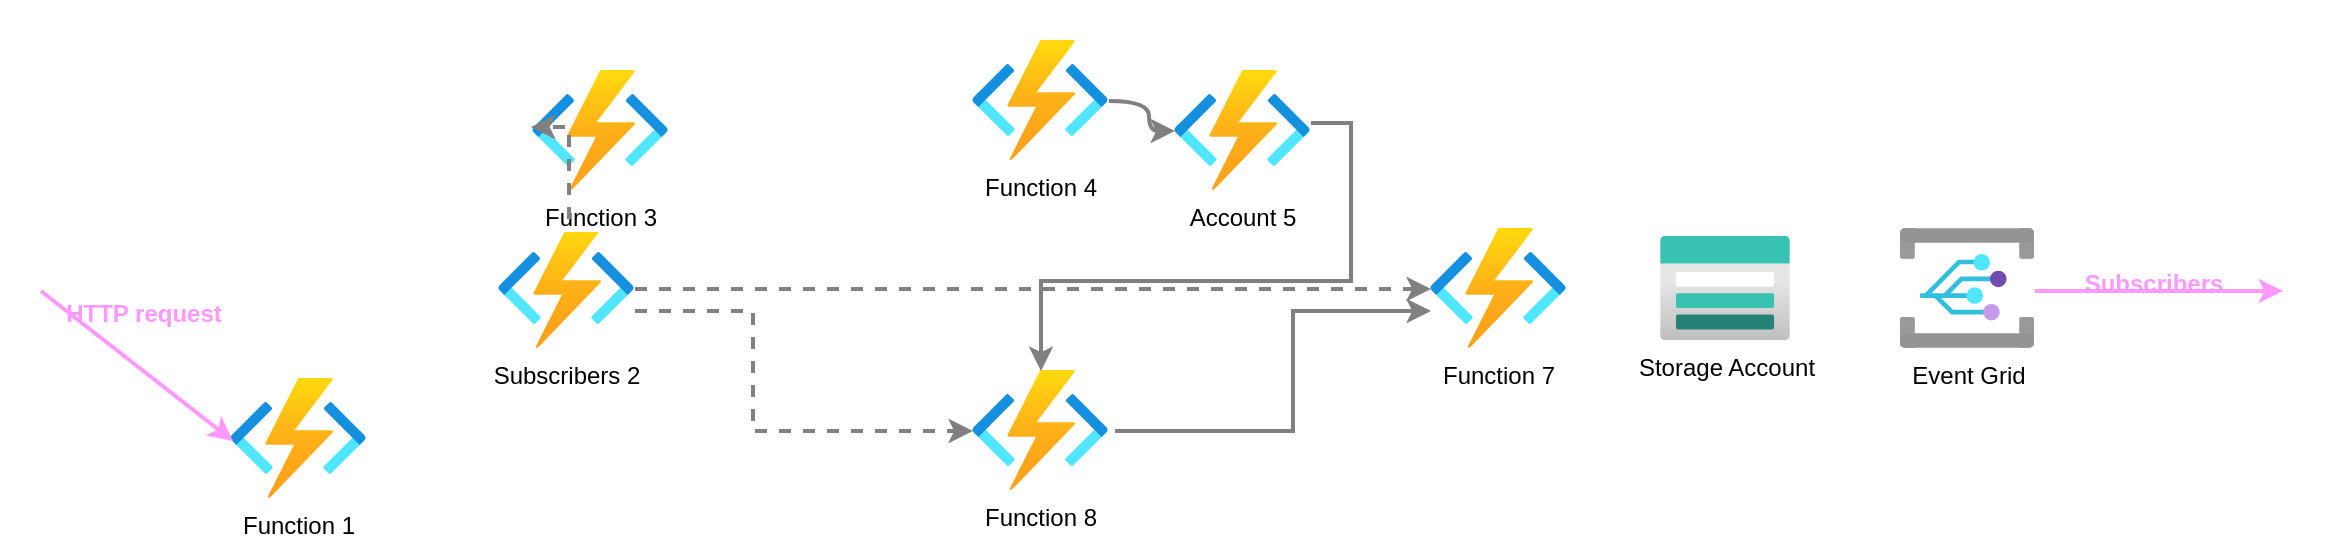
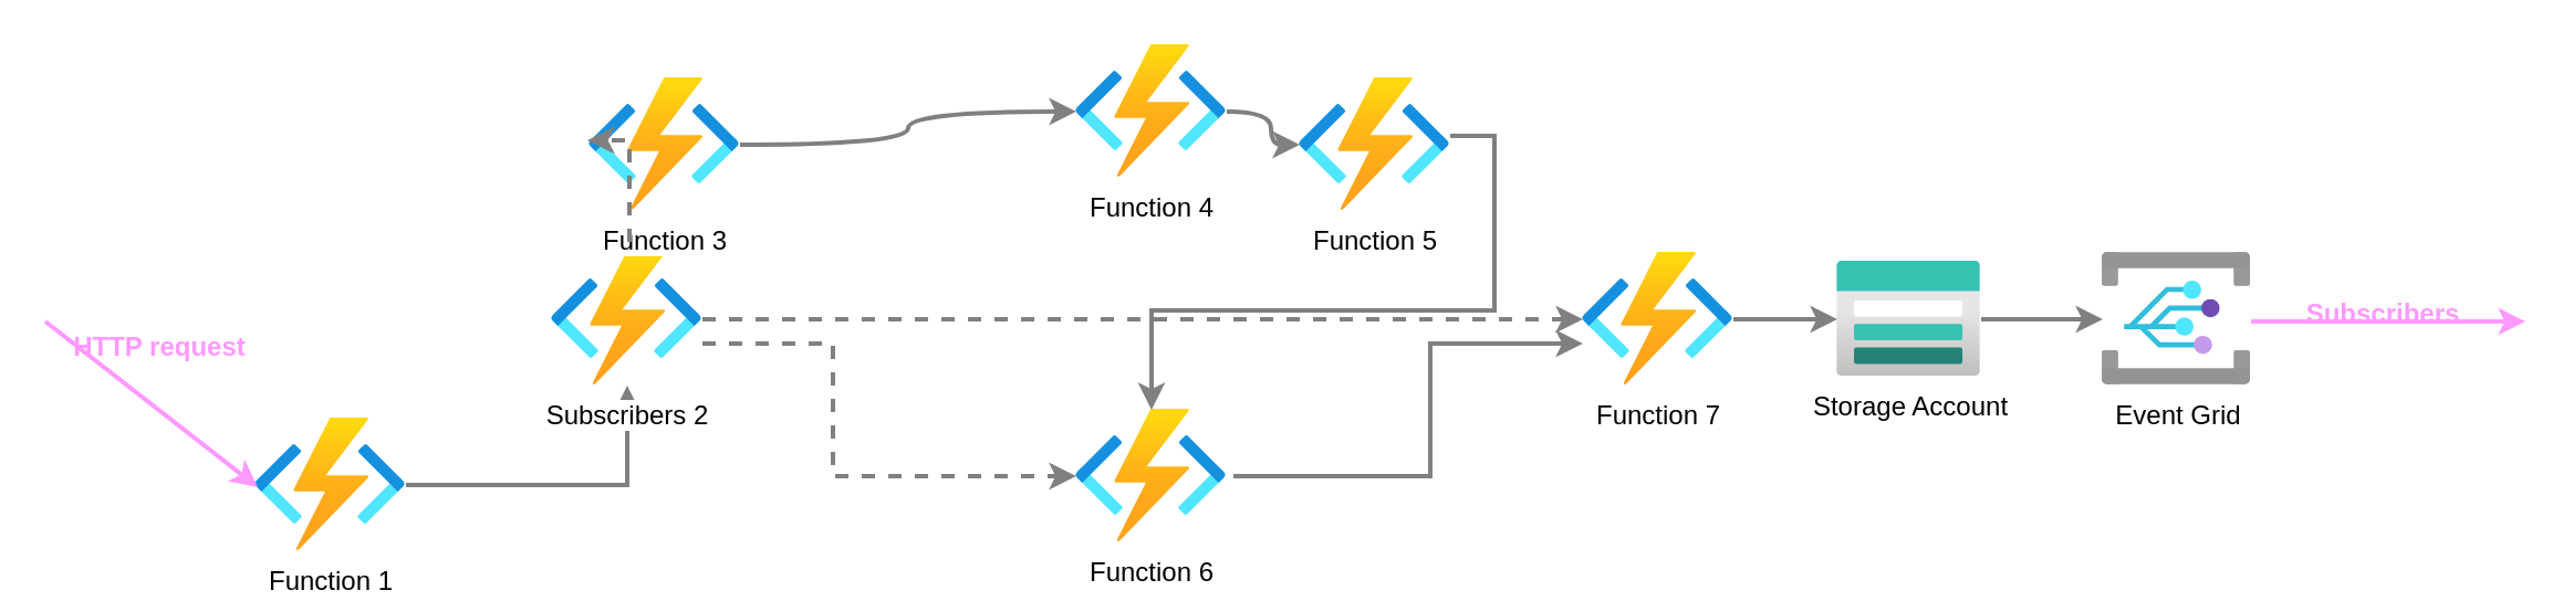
+ <mxCell id="13" value="" style="edgeStyle=orthogonalEdgeStyle;curved=1;rounded=0;orthogonalLoop=1;jettySize=auto;html=1;strokeWidth=2;strokeColor=#808080;" parent="1" source="14" target="16" edge="1"><mxGeometry relative="1" as="geometry" /></mxCell>
- <mxCell id="20" value="Account&amp;nbsp;5" style="aspect=fixed;html=1;points=[];align=center;image;fontSize=12;image=img/lib/azure2/compute/Function_Apps.svg;" parent="1" vertex="1"><mxGeometry x="587" y="35" width="68" height="60" as="geometry" /></mxCell>
+ <mxCell id="20" value="Function&amp;nbsp;5" style="aspect=fixed;html=1;points=[];align=center;image;fontSize=12;image=img/lib/azure2/compute/Function_Apps.svg;" parent="1" vertex="1"><mxGeometry x="587" y="35" width="68" height="60" as="geometry" /></mxCell>
+ <mxCell id="8" value="" style="edgeStyle=orthogonalEdgeStyle;rounded=0;orthogonalLoop=1;jettySize=auto;html=1;strokeWidth=2;strokeColor=#808080;" parent="1" source="9" target="11" edge="1"><mxGeometry relative="1" as="geometry" /></mxCell>
+ <mxCell id="10" value="" style="edgeStyle=orthogonalEdgeStyle;rounded=0;orthogonalLoop=1;jettySize=auto;html=1;strokeWidth=2;strokeColor=#808080;" parent="1" source="11" target="12" edge="1"><mxGeometry relative="1" as="geometry" /></mxCell>
+ <mxCell id="2" value="" style="edgeStyle=orthogonalEdgeStyle;rounded=0;orthogonalLoop=1;jettySize=auto;html=1;strokeWidth=2;strokeColor=#808080;" parent="1" source="3" target="7" edge="1"><mxGeometry relative="1" as="geometry" /></mxCell>
- <mxCell id="21" value="Function 8" style="aspect=fixed;html=1;points=[];align=center;image;fontSize=12;image=img/lib/azure2/compute/Function_Apps.svg;" parent="1" vertex="1"><mxGeometry x="486" y="185" width="68" height="60" as="geometry" /></mxCell>
+ <mxCell id="21" value="Function 6" style="aspect=fixed;html=1;points=[];align=center;image;fontSize=12;image=img/lib/azure2/compute/Function_Apps.svg;" parent="1" vertex="1"><mxGeometry x="486" y="185" width="68" height="60" as="geometry" /></mxCell>
